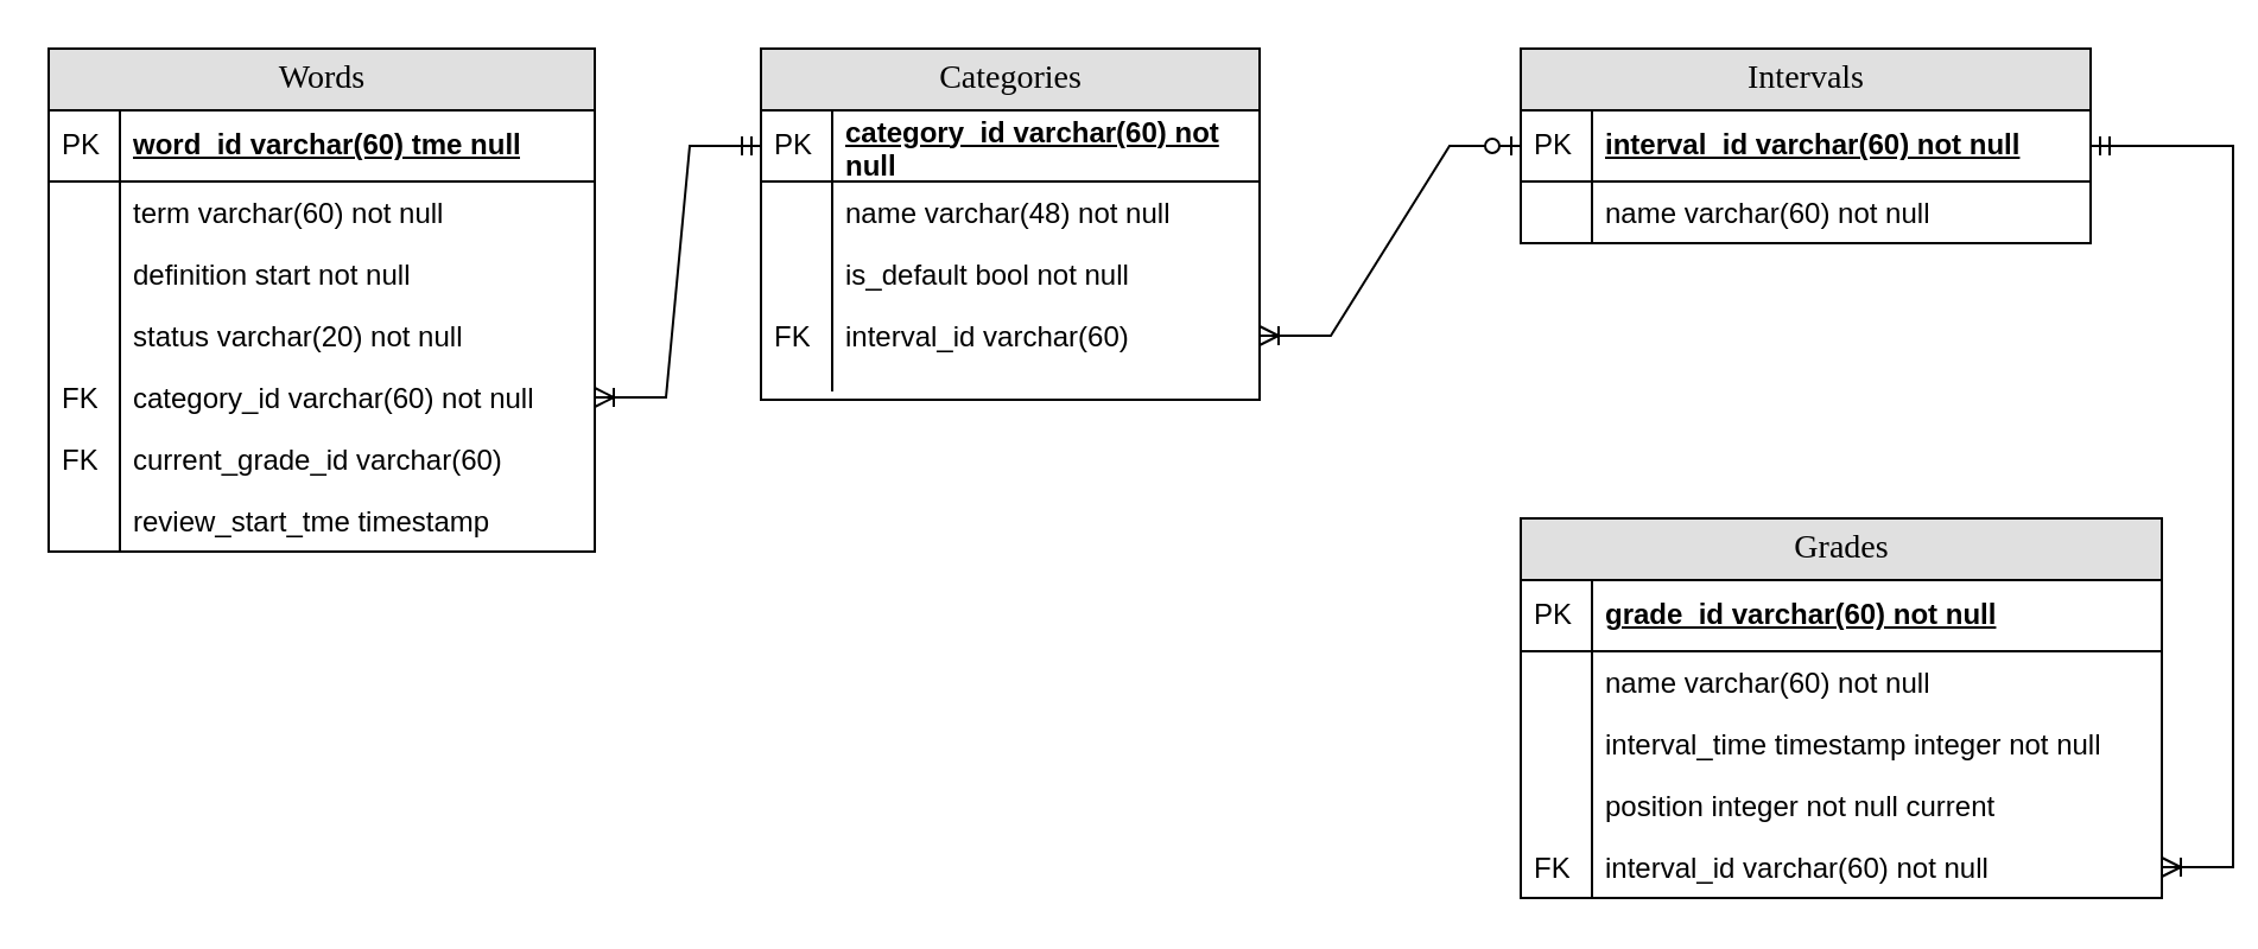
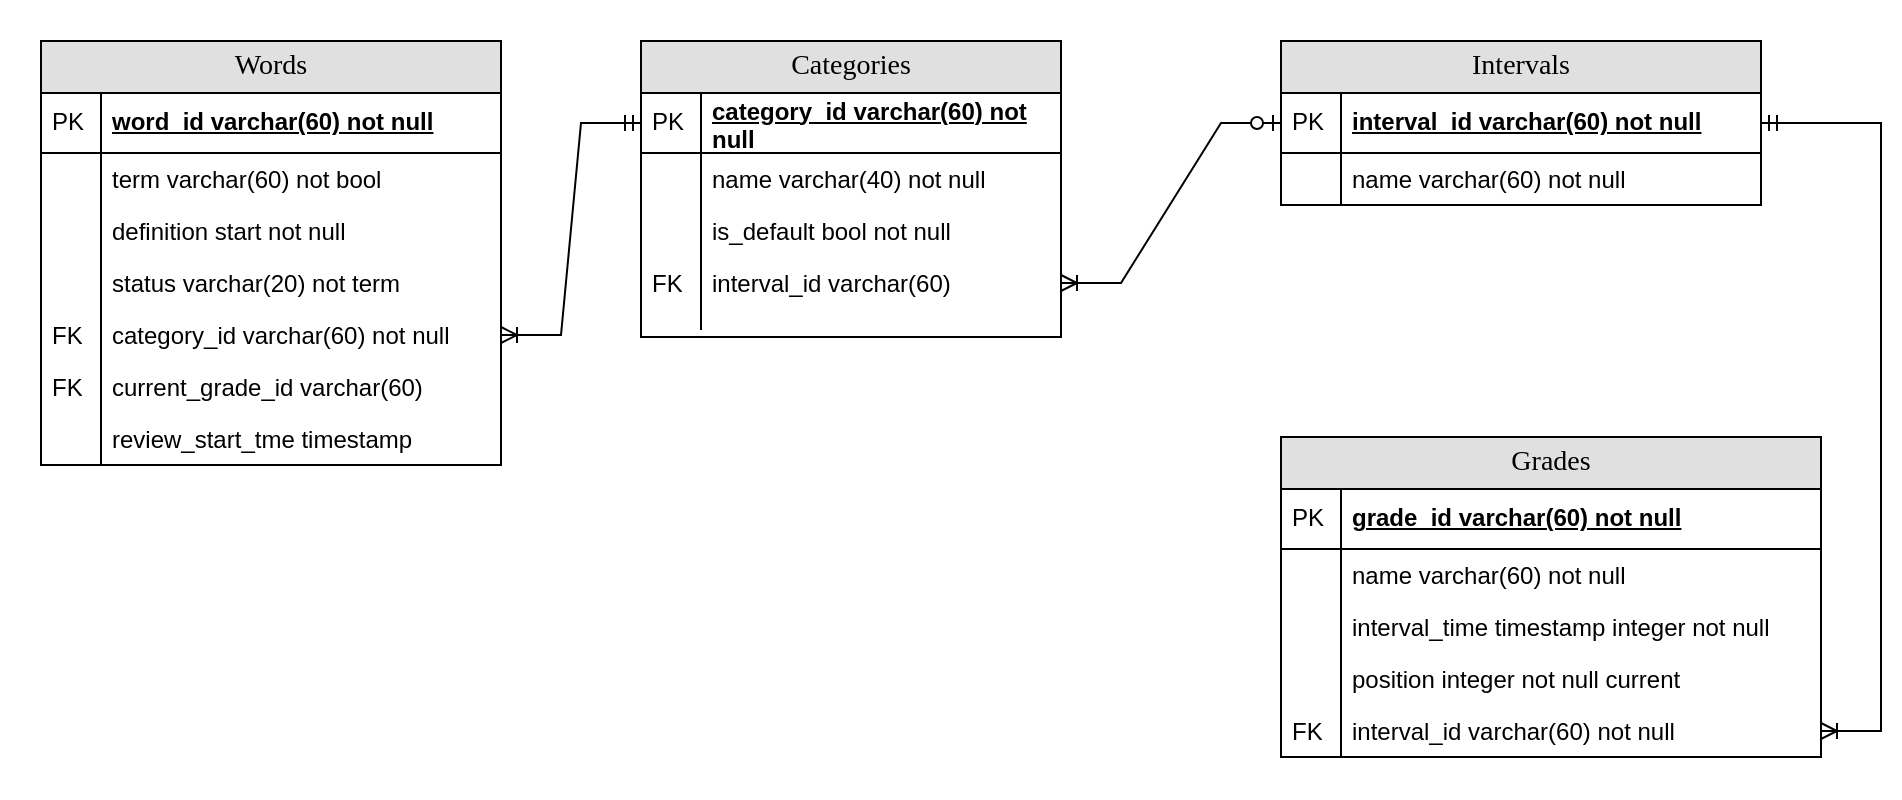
- <mxCell id="3" value="word_id varchar(60) tme null" style="shape=partialRectangle;top=0;left=0;right=0;bottom=1;html=1;align=left;verticalAlign=middle;fillColor=none;spacingLeft=34;spacingRight=4;whiteSpace=wrap;overflow=hidden;rotatable=0;points=[[0,0.5],[1,0.5]];portConstraint=eastwest;dropTarget=0;fontStyle=5;" parent="2" vertex="1"><mxGeometry y="26" width="230" height="30" as="geometry" /></mxCell>
+ <mxCell id="3" value="word_id varchar(60) not null" style="shape=partialRectangle;top=0;left=0;right=0;bottom=1;html=1;align=left;verticalAlign=middle;fillColor=none;spacingLeft=34;spacingRight=4;whiteSpace=wrap;overflow=hidden;rotatable=0;points=[[0,0.5],[1,0.5]];portConstraint=eastwest;dropTarget=0;fontStyle=5;" parent="2" vertex="1"><mxGeometry y="26" width="230" height="30" as="geometry" /></mxCell>
- <mxCell id="5" value="term varchar(60) not null" style="shape=partialRectangle;top=0;left=0;right=0;bottom=0;html=1;align=left;verticalAlign=top;fillColor=none;spacingLeft=34;spacingRight=4;whiteSpace=wrap;overflow=hidden;rotatable=0;points=[[0,0.5],[1,0.5]];portConstraint=eastwest;dropTarget=0;" parent="2" vertex="1"><mxGeometry y="56" width="230" height="26" as="geometry" /></mxCell>
+ <mxCell id="5" value="term varchar(60) not bool" style="shape=partialRectangle;top=0;left=0;right=0;bottom=0;html=1;align=left;verticalAlign=top;fillColor=none;spacingLeft=34;spacingRight=4;whiteSpace=wrap;overflow=hidden;rotatable=0;points=[[0,0.5],[1,0.5]];portConstraint=eastwest;dropTarget=0;" parent="2" vertex="1"><mxGeometry y="56" width="230" height="26" as="geometry" /></mxCell>
- <mxCell id="20" value="name varchar(48) not null" style="shape=partialRectangle;top=0;left=0;right=0;bottom=0;html=1;align=left;verticalAlign=top;fillColor=none;spacingLeft=34;spacingRight=4;whiteSpace=wrap;overflow=hidden;rotatable=0;points=[[0,0.5],[1,0.5]];portConstraint=eastwest;dropTarget=0;" parent="17" vertex="1"><mxGeometry y="56" width="210" height="26" as="geometry" /></mxCell>
+ <mxCell id="20" value="name varchar(40) not null" style="shape=partialRectangle;top=0;left=0;right=0;bottom=0;html=1;align=left;verticalAlign=top;fillColor=none;spacingLeft=34;spacingRight=4;whiteSpace=wrap;overflow=hidden;rotatable=0;points=[[0,0.5],[1,0.5]];portConstraint=eastwest;dropTarget=0;" parent="17" vertex="1"><mxGeometry y="56" width="210" height="26" as="geometry" /></mxCell>
- <mxCell id="9" value="status varchar(20) not null" style="shape=partialRectangle;top=0;left=0;right=0;bottom=0;html=1;align=left;verticalAlign=top;fillColor=none;spacingLeft=34;spacingRight=4;whiteSpace=wrap;overflow=hidden;rotatable=0;points=[[0,0.5],[1,0.5]];portConstraint=eastwest;dropTarget=0;" parent="2" vertex="1"><mxGeometry y="108" width="230" height="26" as="geometry" /></mxCell>
+ <mxCell id="9" value="status varchar(20) not term" style="shape=partialRectangle;top=0;left=0;right=0;bottom=0;html=1;align=left;verticalAlign=top;fillColor=none;spacingLeft=34;spacingRight=4;whiteSpace=wrap;overflow=hidden;rotatable=0;points=[[0,0.5],[1,0.5]];portConstraint=eastwest;dropTarget=0;" parent="2" vertex="1"><mxGeometry y="108" width="230" height="26" as="geometry" /></mxCell>
